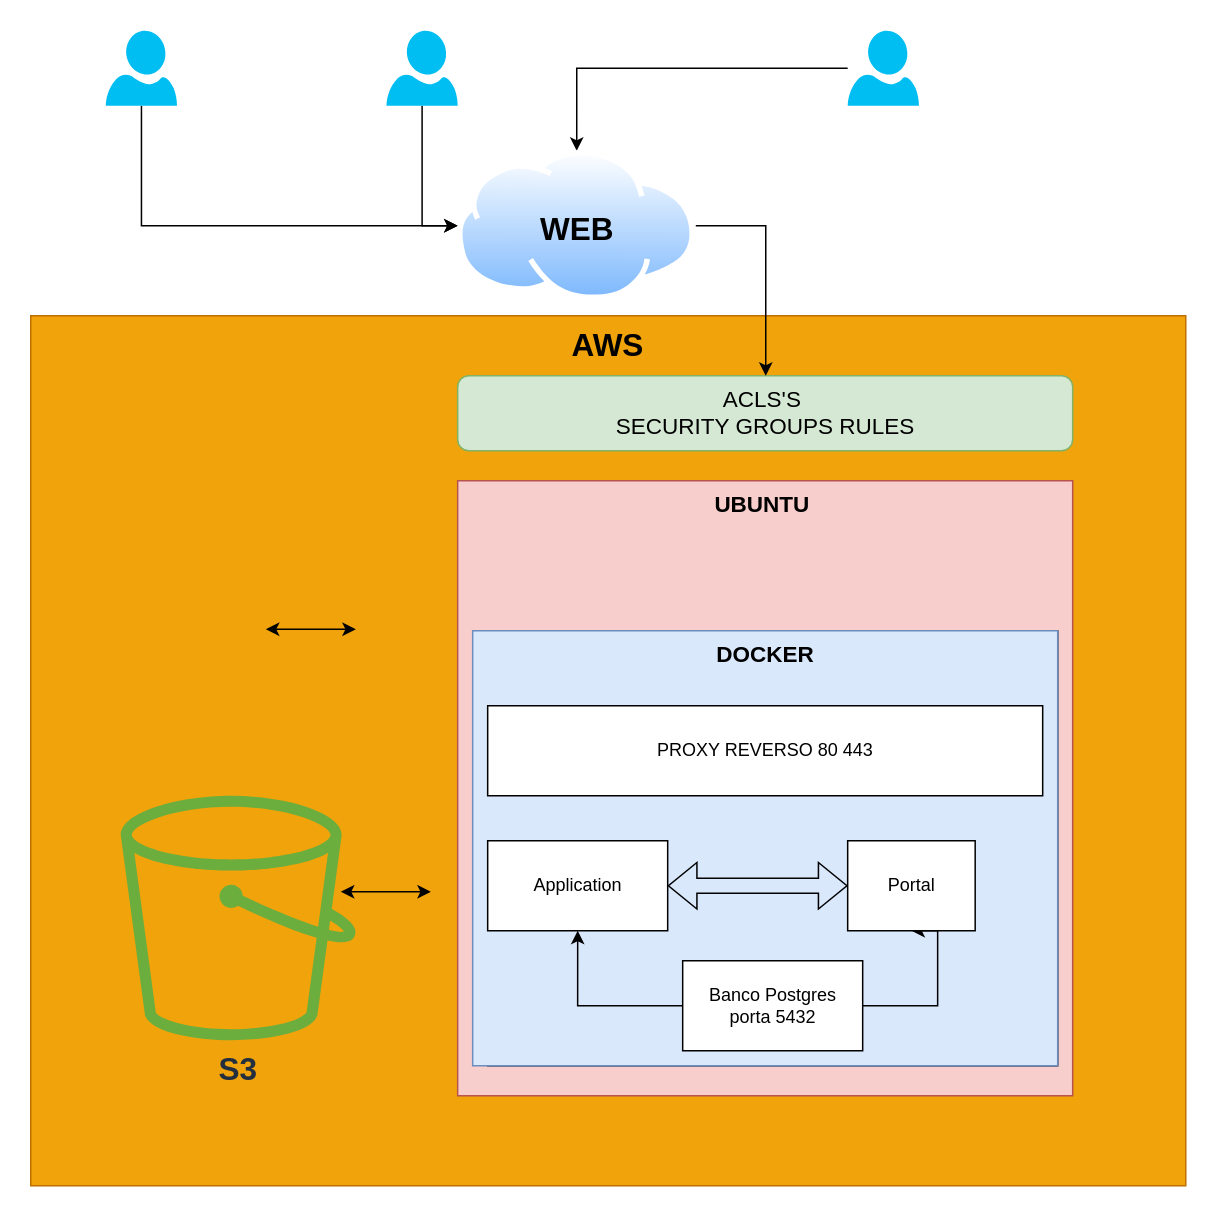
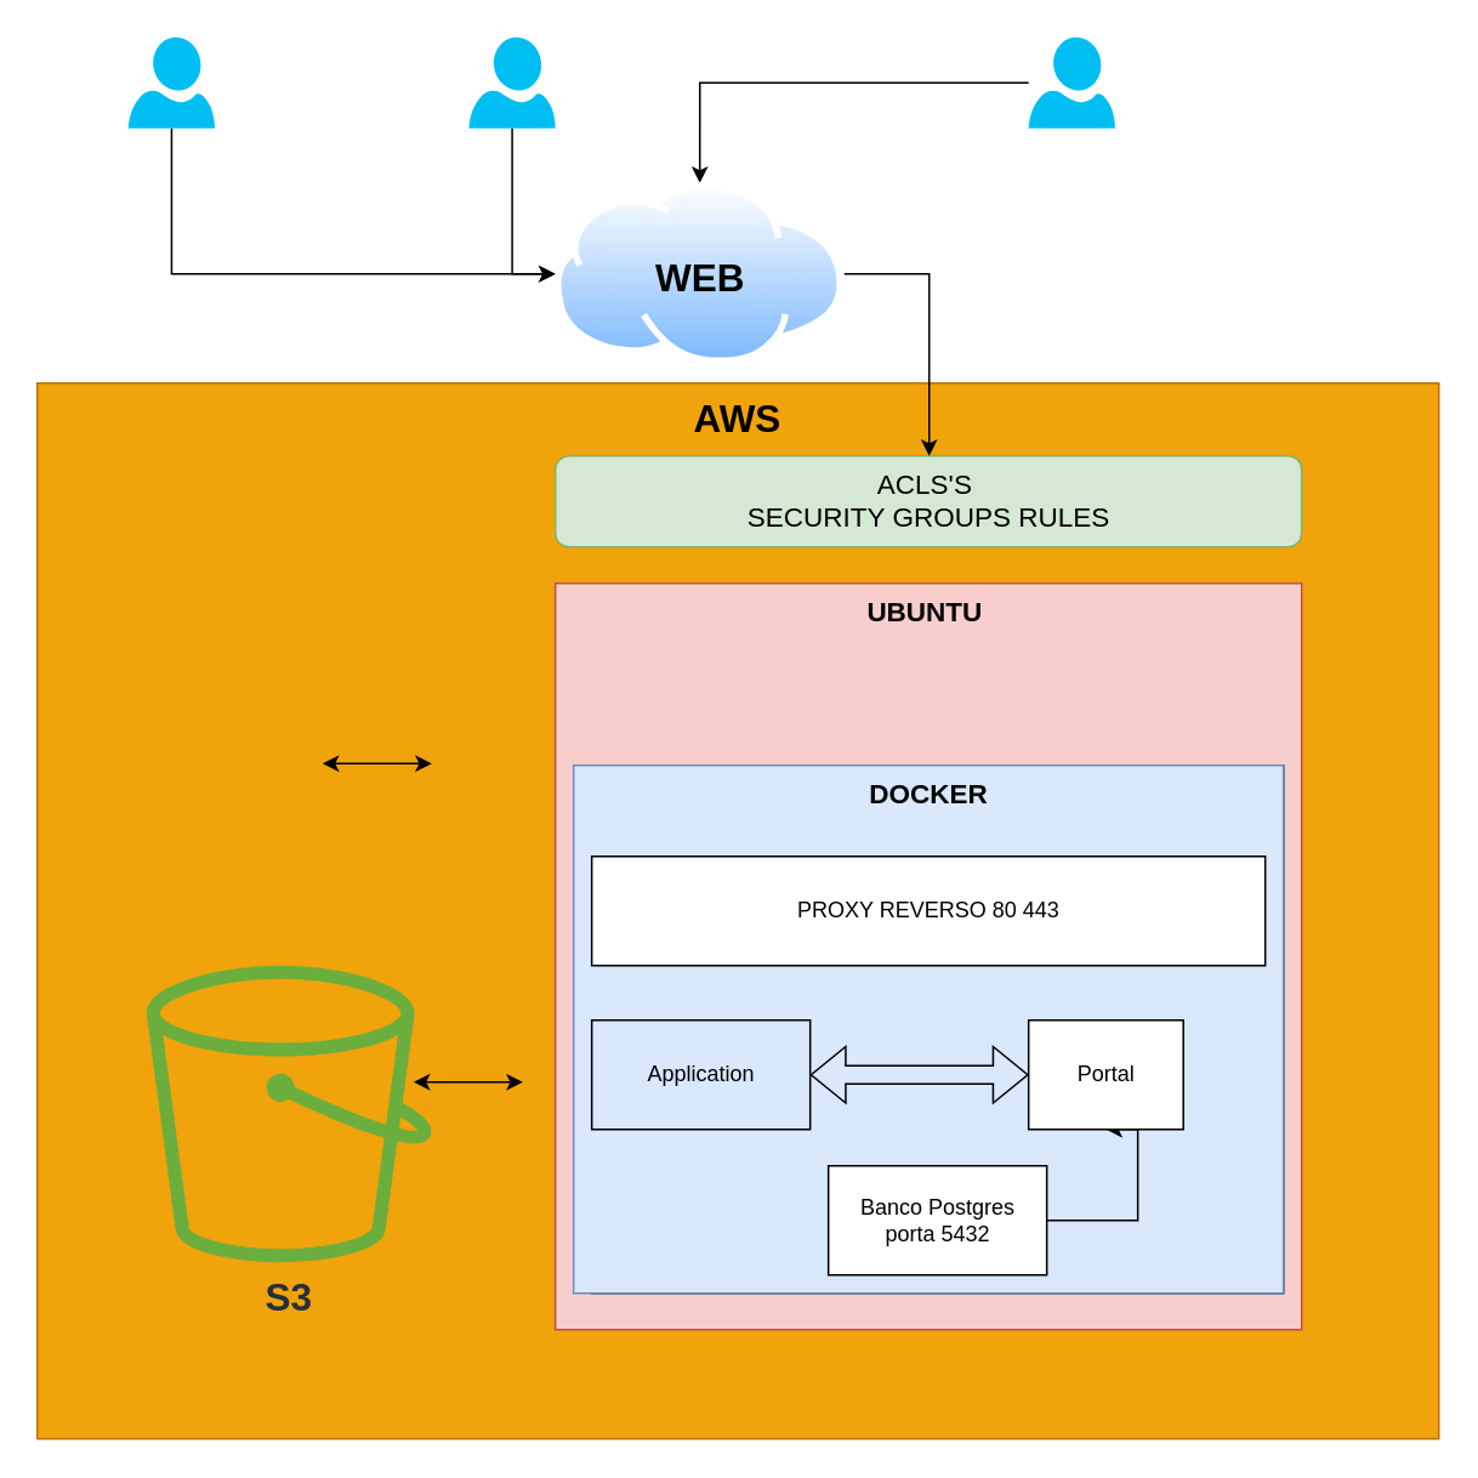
- <mxCell id="6" value="Application" style="rounded=0;whiteSpace=wrap;html=1;" vertex="1" parent="1"><mxGeometry x="324.62" y="560" width="120" height="60" as="geometry" /></mxCell>
+ <mxCell id="6" value="Application" style="rounded=0;whiteSpace=wrap;html=1;fillColor=#dae8fc;" vertex="1" parent="1"><mxGeometry x="324.62" y="560" width="120" height="60" as="geometry" /></mxCell>
- <mxCell id="7" style="edgeStyle=orthogonalEdgeStyle;rounded=0;orthogonalLoop=1;jettySize=auto;html=1;entryX=0.5;entryY=1;entryDx=0;entryDy=0;fontSize=15;" edge="1" parent="1" source="9" target="6"><mxGeometry relative="1" as="geometry" /></mxCell>
